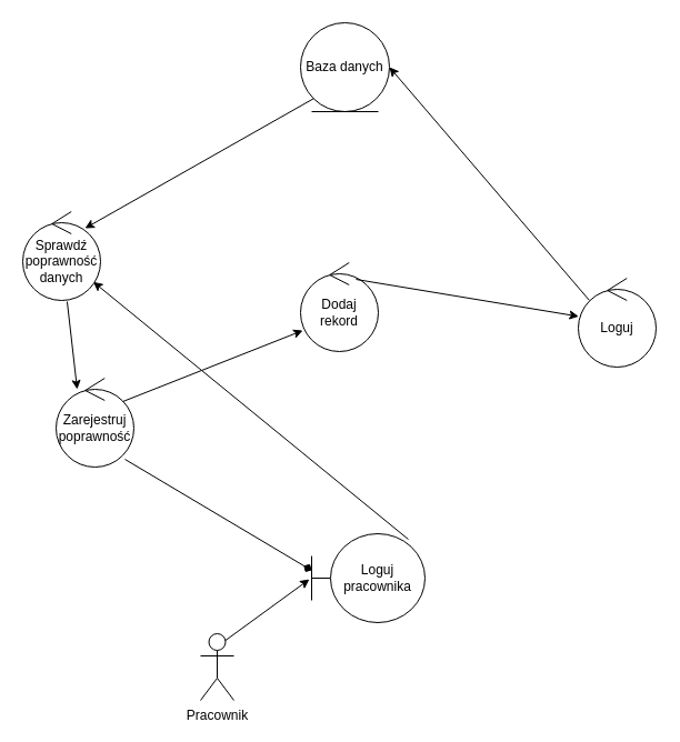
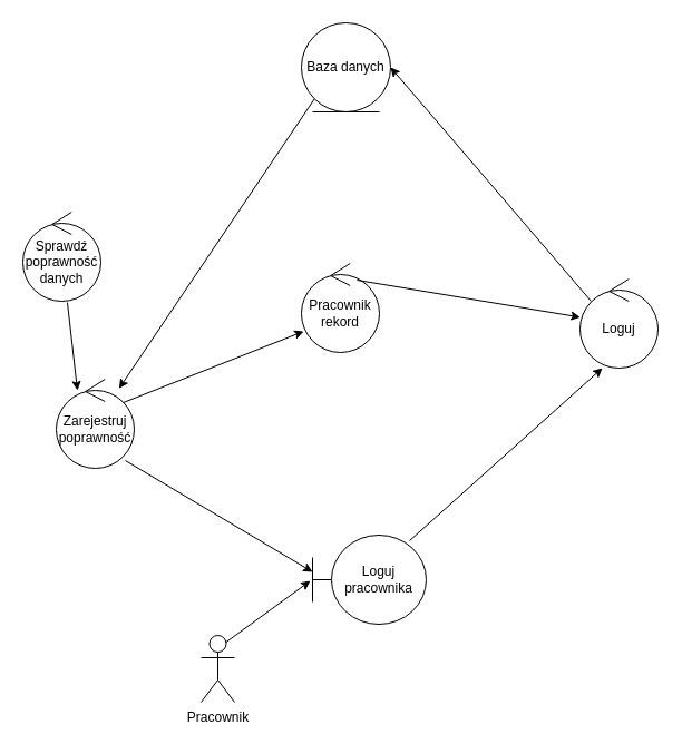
- <mxCell id="7" style="edgeStyle=none;rounded=0;orthogonalLoop=1;jettySize=auto;html=1;exitX=0;exitY=1;exitDx=0;exitDy=0;entryX=0.8;entryY=0.188;entryDx=0;entryDy=0;entryPerimeter=0;" edge="1" parent="1" source="4" target="11"><mxGeometry relative="1" as="geometry"><mxPoint x="110" y="100" as="targetPoint" /></mxGeometry></mxCell>
+ <mxCell id="7" style="edgeStyle=none;rounded=0;orthogonalLoop=1;jettySize=auto;html=1;exitX=0;exitY=1;exitDx=0;exitDy=0;" edge="1" parent="1" source="4" target="5"><mxGeometry relative="1" as="geometry"><mxPoint x="110" y="100" as="targetPoint" /></mxGeometry></mxCell>
- <mxCell id="14" value="Dodaj rekord" style="ellipse;shape=umlControl;whiteSpace=wrap;html=1;" vertex="1" parent="1"><mxGeometry x="270" y="236" width="70" height="80" as="geometry" /></mxCell>
+ <mxCell id="14" value="Pracownik rekord" style="ellipse;shape=umlControl;whiteSpace=wrap;html=1;" vertex="1" parent="1"><mxGeometry x="270" y="236" width="70" height="80" as="geometry" /></mxCell>
- <mxCell id="9" value="" style="endArrow=classic;html=1;rounded=0;exitX=0.853;exitY=0.063;exitDx=0;exitDy=0;exitPerimeter=0;" edge="1" parent="1" source="3" target="11"><mxGeometry width="50" height="50" relative="1" as="geometry"><mxPoint x="280" y="390" as="sourcePoint" /><mxPoint x="330" y="340" as="targetPoint" /></mxGeometry></mxCell>
+ <mxCell id="9" value="" style="endArrow=classic;html=1;rounded=0;exitX=0.853;exitY=0.063;exitDx=0;exitDy=0;exitPerimeter=0;entryX=0.286;entryY=1;entryDx=0;entryDy=0;entryPerimeter=0;" edge="1" parent="1" source="3" target="8"><mxGeometry width="50" height="50" relative="1" as="geometry"><mxPoint x="280" y="390" as="sourcePoint" /><mxPoint x="330" y="340" as="targetPoint" /></mxGeometry></mxCell>
- <mxCell id="13" value="" style="endArrow=diamond;html=1;rounded=0;entryX=0;entryY=0.413;entryDx=0;entryDy=0;entryPerimeter=0;exitX=0.886;exitY=0.913;exitDx=0;exitDy=0;exitPerimeter=0;" edge="1" parent="1" source="5" target="3"><mxGeometry width="50" height="50" relative="1" as="geometry"><mxPoint x="160" y="480" as="sourcePoint" /><mxPoint x="320" y="510" as="targetPoint" /></mxGeometry></mxCell>
+ <mxCell id="13" value="" style="endArrow=classic;html=1;rounded=0;entryX=0;entryY=0.413;entryDx=0;entryDy=0;entryPerimeter=0;exitX=0.886;exitY=0.913;exitDx=0;exitDy=0;exitPerimeter=0;" edge="1" parent="1" source="5" target="3"><mxGeometry width="50" height="50" relative="1" as="geometry"><mxPoint x="160" y="480" as="sourcePoint" /><mxPoint x="320" y="510" as="targetPoint" /></mxGeometry></mxCell>
